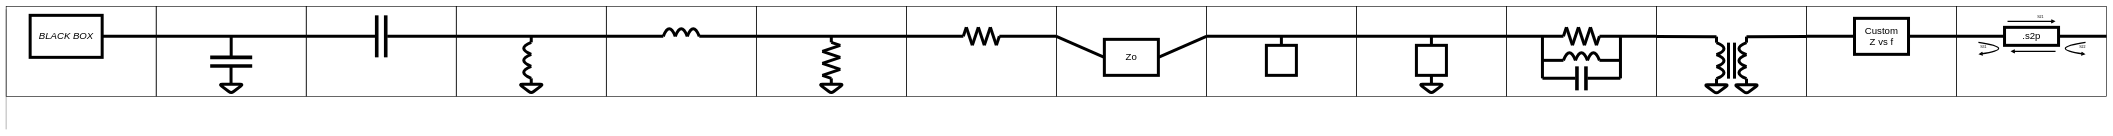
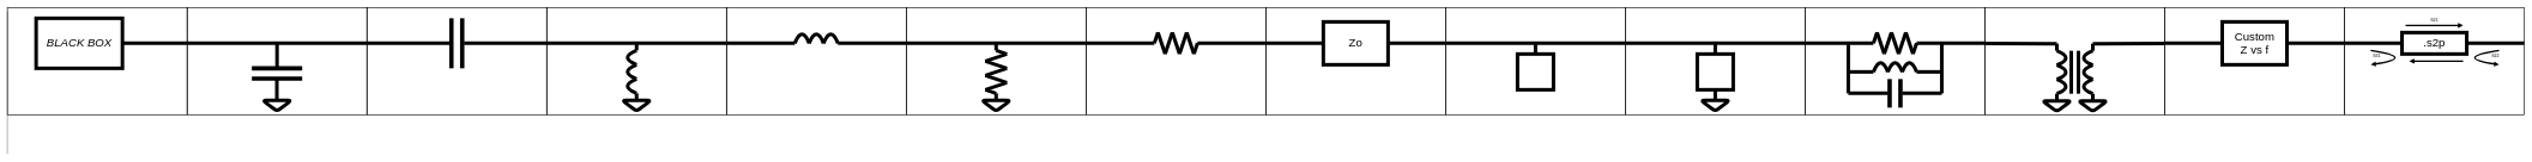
- <mxCell id="116" value="S21" style="text;strokeColor=none;align=center;fillColor=none;html=1;verticalAlign=middle;whiteSpace=wrap;rounded=0;" vertex="1" parent="1"><mxGeometry x="6770" y="40" width="60" height="30" as="geometry" /></mxCell>
+ <mxCell id="116" value="S21" style="text;strokeColor=none;align=center;fillColor=none;html=1;verticalAlign=middle;whiteSpace=wrap;rounded=0;" vertex="1" parent="1"><mxGeometry x="6740" y="40" width="60" height="30" as="geometry" /></mxCell>
- <mxCell id="50" value="&lt;font style=&quot;font-size: 32px&quot;&gt;Zo&lt;/font&gt;" style="rounded=0;whiteSpace=wrap;html=1;glass=0;strokeColor=#000000;fillColor=none;strokeWidth=10;" parent="1" vertex="1"><mxGeometry x="3680" y="130" width="180" height="120" as="geometry" /></mxCell>
+ <mxCell id="50" value="&lt;font style=&quot;font-size: 32px&quot;&gt;Zo&lt;/font&gt;" style="rounded=0;whiteSpace=wrap;html=1;glass=0;strokeColor=#000000;fillColor=none;strokeWidth=10;" parent="1" vertex="1"><mxGeometry x="3680" y="60" width="180" height="120" as="geometry" /></mxCell>
